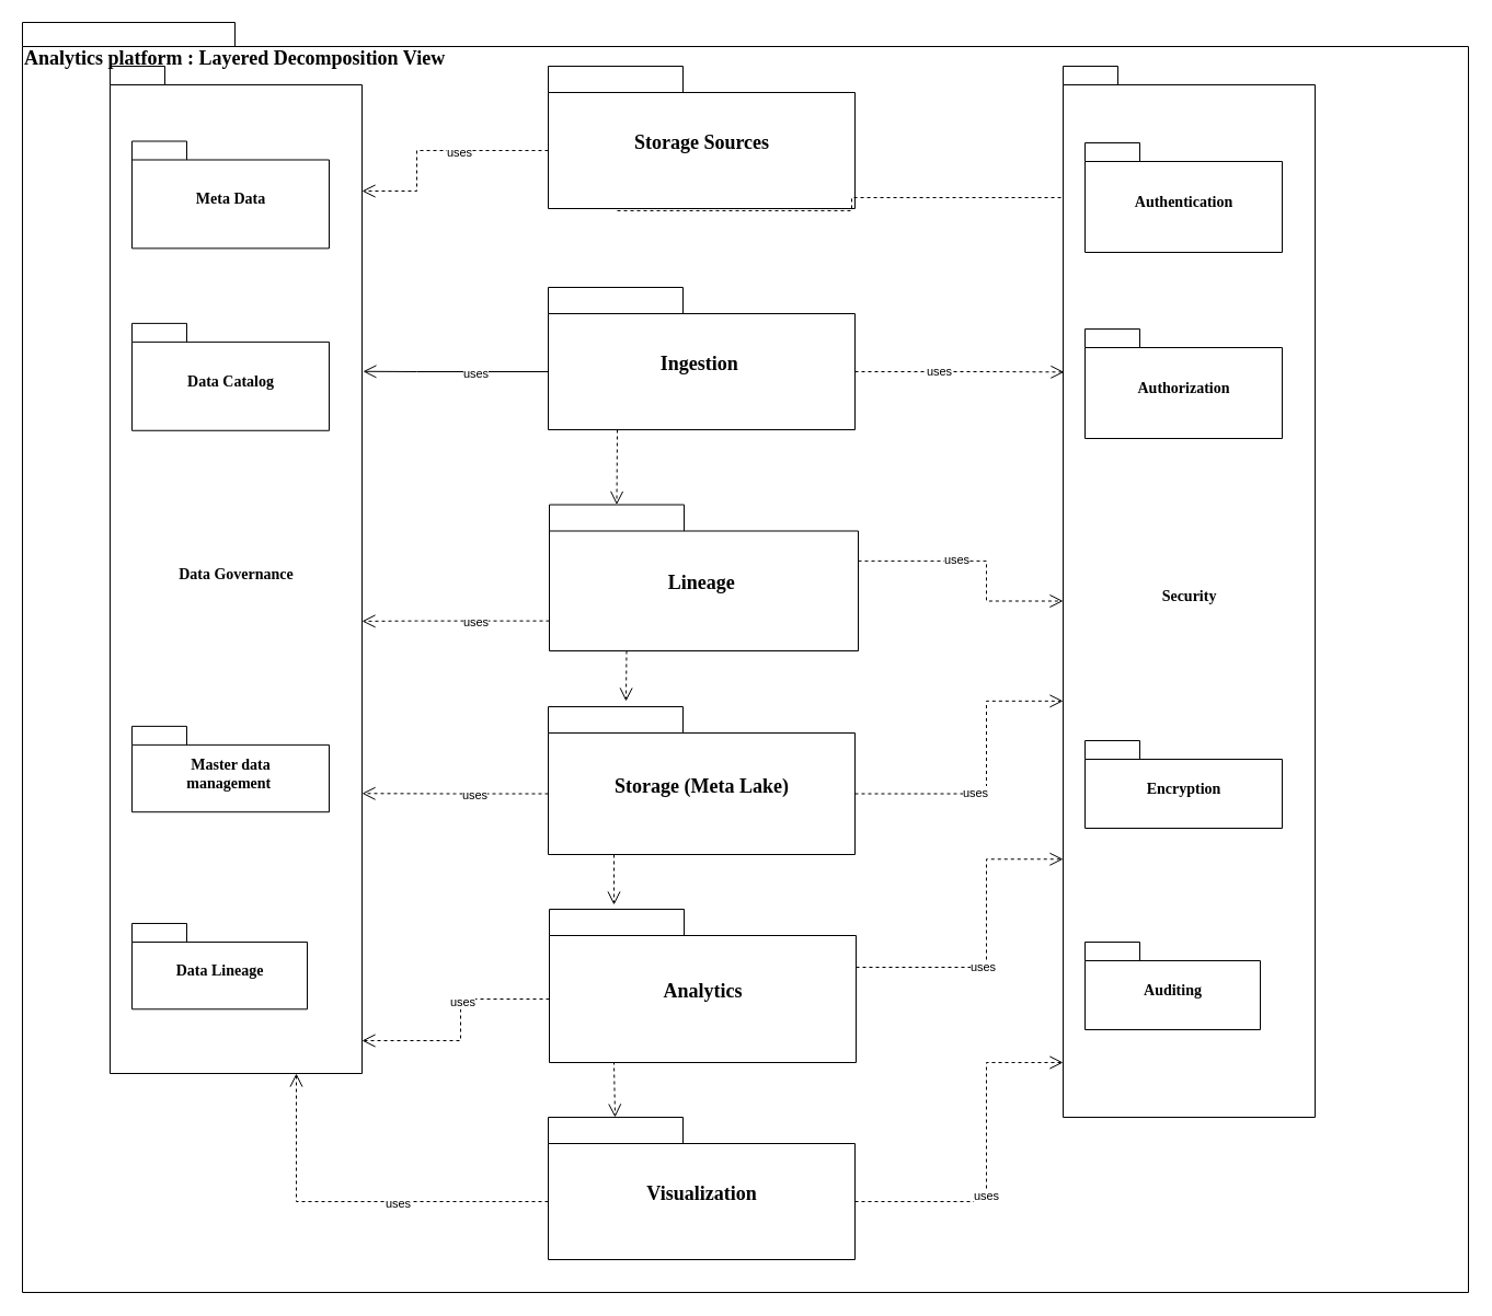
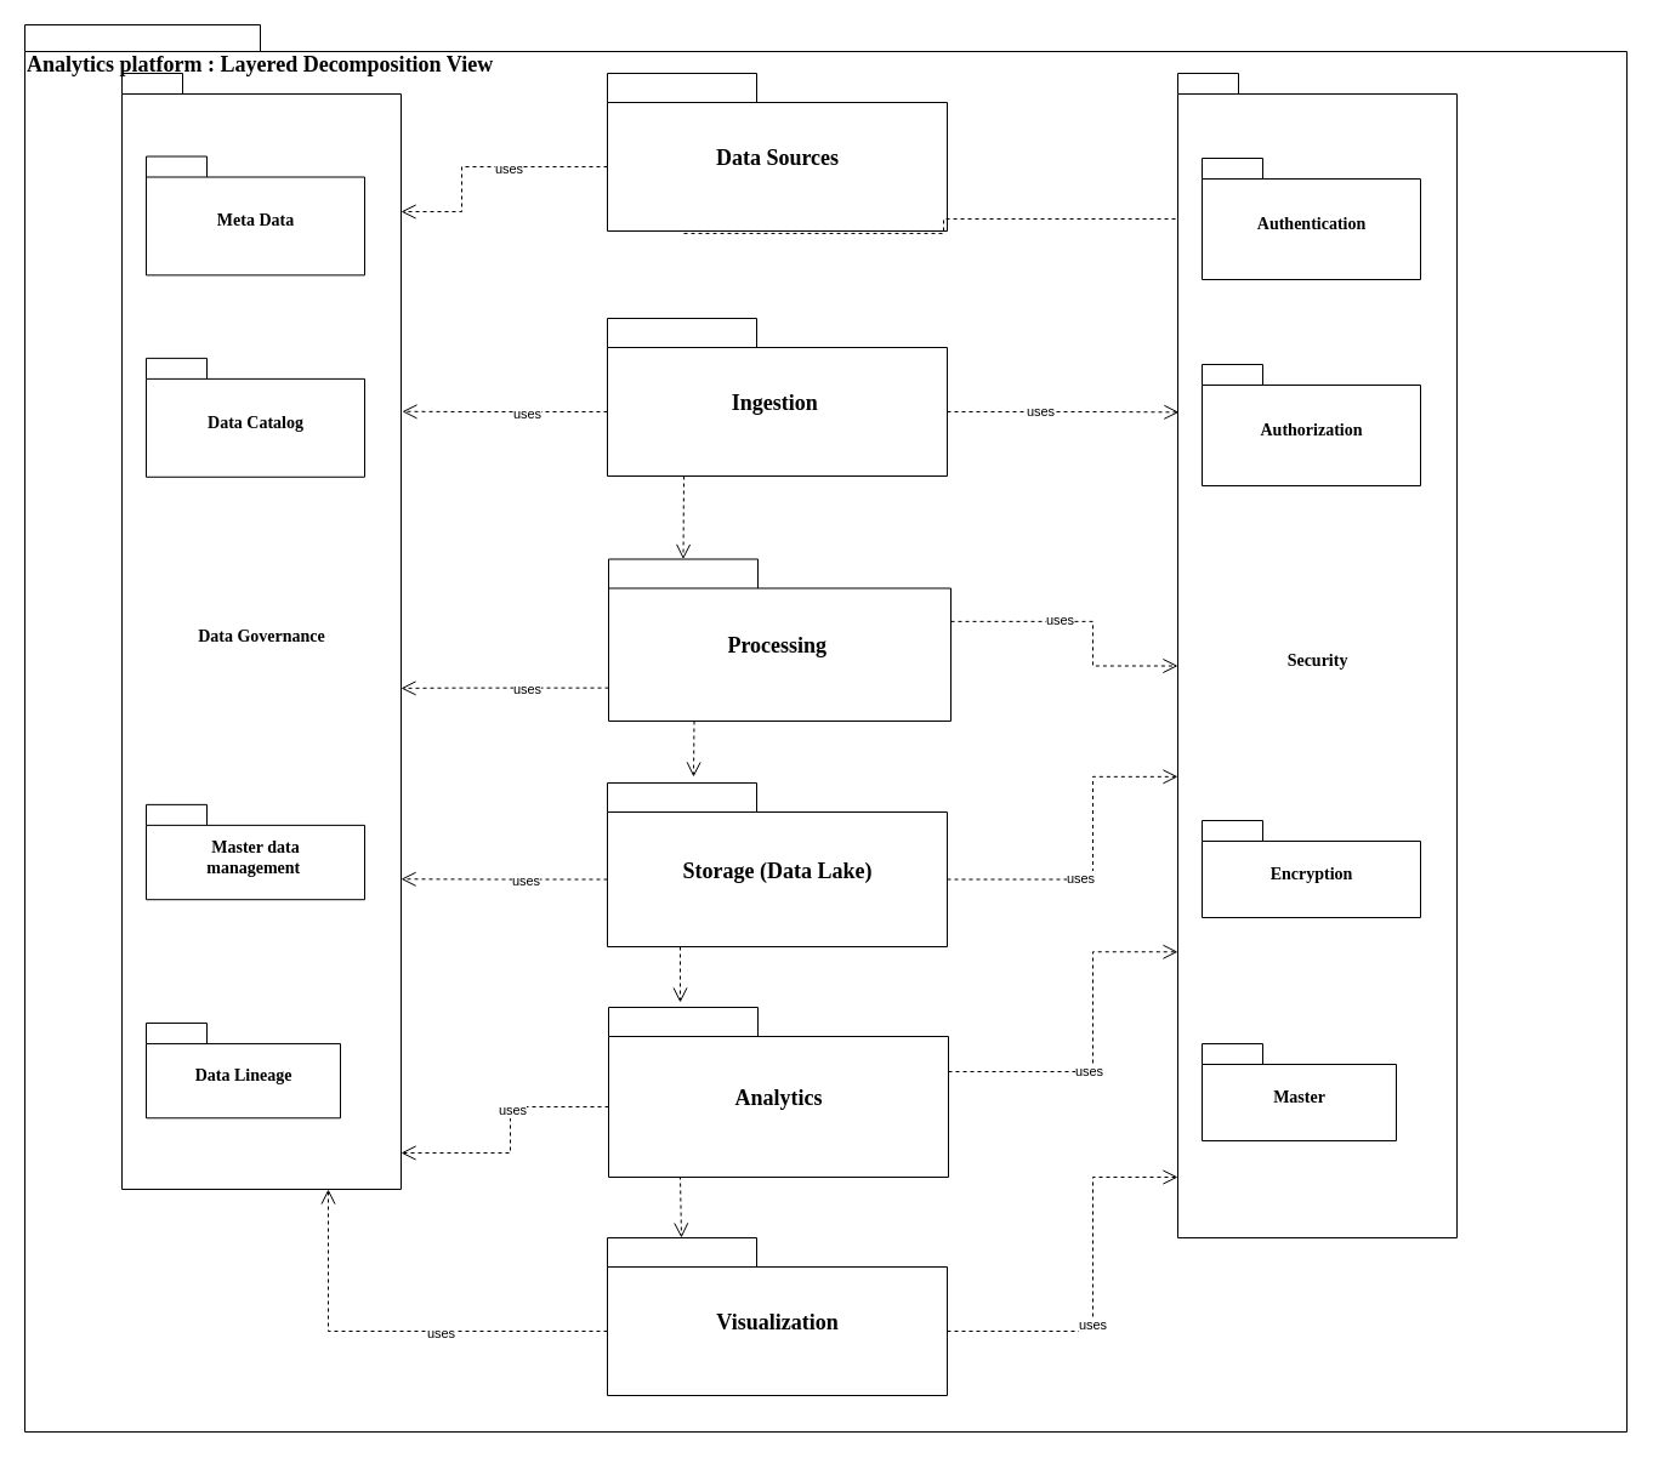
- <mxCell id="14" value="&lt;font style=&quot;font-size: 18px;&quot;&gt;Storage Sources&lt;/font&gt;" style="shape=folder;fontStyle=1;spacingTop=10;tabWidth=123;tabHeight=24;tabPosition=left;html=1;rounded=0;shadow=0;comic=0;labelBackgroundColor=none;strokeWidth=1;fontFamily=Verdana;fontSize=10;align=center;" parent="13" vertex="1"><mxGeometry width="280" height="130" as="geometry" /></mxCell>
+ <mxCell id="14" value="&lt;font style=&quot;font-size: 18px;&quot;&gt;Data Sources&lt;/font&gt;" style="shape=folder;fontStyle=1;spacingTop=10;tabWidth=123;tabHeight=24;tabPosition=left;html=1;rounded=0;shadow=0;comic=0;labelBackgroundColor=none;strokeWidth=1;fontFamily=Verdana;fontSize=10;align=center;" parent="13" vertex="1"><mxGeometry width="280" height="130" as="geometry" /></mxCell>
- <mxCell id="29" style="rounded=0;html=1;dashed=0;labelBackgroundColor=none;startFill=0;endArrow=open;endFill=0;endSize=10;fontFamily=Verdana;fontSize=10;edgeStyle=elbowEdgeStyle;exitX=0;exitY=0;exitDx=0;exitDy=77;exitPerimeter=0;entryX=1.004;entryY=0.303;entryDx=0;entryDy=0;entryPerimeter=0;" parent="1" source="16" edge="1" target="4"><mxGeometry relative="1" as="geometry"><mxPoint x="504" y="346.5" as="sourcePoint" /><mxPoint x="330" y="349" as="targetPoint" /><Array as="points"><mxPoint x="380" y="350" /></Array></mxGeometry></mxCell>
+ <mxCell id="29" style="rounded=0;html=1;dashed=1;labelBackgroundColor=none;startFill=0;endArrow=open;endFill=0;endSize=10;fontFamily=Verdana;fontSize=10;edgeStyle=elbowEdgeStyle;exitX=0;exitY=0;exitDx=0;exitDy=77;exitPerimeter=0;entryX=1.004;entryY=0.303;entryDx=0;entryDy=0;entryPerimeter=0;" parent="1" source="16" edge="1" target="4"><mxGeometry relative="1" as="geometry"><mxPoint x="504" y="346.5" as="sourcePoint" /><mxPoint x="330" y="349" as="targetPoint" /><Array as="points"><mxPoint x="380" y="350" /></Array></mxGeometry></mxCell>
- <mxCell id="18" value="&lt;font style=&quot;font-size: 18px;&quot;&gt;Lineage&amp;nbsp;&lt;/font&gt;" style="shape=folder;fontStyle=1;spacingTop=10;tabWidth=123;tabHeight=24;tabPosition=left;html=1;rounded=0;shadow=0;comic=0;labelBackgroundColor=none;strokeColor=#000000;strokeWidth=1;fillColor=#ffffff;fontFamily=Verdana;fontSize=10;fontColor=#000000;align=center;" parent="1" vertex="1"><mxGeometry x="501" y="460.5" width="282" height="133.5" as="geometry" /></mxCell>
+ <mxCell id="18" value="&lt;font style=&quot;font-size: 18px;&quot;&gt;Processing&amp;nbsp;&lt;/font&gt;" style="shape=folder;fontStyle=1;spacingTop=10;tabWidth=123;tabHeight=24;tabPosition=left;html=1;rounded=0;shadow=0;comic=0;labelBackgroundColor=none;strokeColor=#000000;strokeWidth=1;fillColor=#ffffff;fontFamily=Verdana;fontSize=10;fontColor=#000000;align=center;" parent="1" vertex="1"><mxGeometry x="501" y="460.5" width="282" height="133.5" as="geometry" /></mxCell>
- <mxCell id="19" value="&lt;font style=&quot;font-size: 18px;&quot;&gt;Storage (Meta Lake)&lt;/font&gt;" style="shape=folder;fontStyle=1;spacingTop=10;tabWidth=123;tabHeight=24;tabPosition=left;html=1;rounded=0;shadow=0;comic=0;labelBackgroundColor=none;strokeWidth=1;fontFamily=Verdana;fontSize=10;align=center;" parent="1" vertex="1"><mxGeometry x="500" y="645" width="280" height="135" as="geometry" /></mxCell>
+ <mxCell id="19" value="&lt;font style=&quot;font-size: 18px;&quot;&gt;Storage (Data Lake)&lt;/font&gt;" style="shape=folder;fontStyle=1;spacingTop=10;tabWidth=123;tabHeight=24;tabPosition=left;html=1;rounded=0;shadow=0;comic=0;labelBackgroundColor=none;strokeWidth=1;fontFamily=Verdana;fontSize=10;align=center;" parent="1" vertex="1"><mxGeometry x="500" y="645" width="280" height="135" as="geometry" /></mxCell>
- <mxCell id="38" value="&lt;font style=&quot;font-size: 14px;&quot;&gt;Auditing&lt;/font&gt;" style="shape=folder;fontStyle=1;spacingTop=10;tabWidth=50;tabHeight=17;tabPosition=left;html=1;rounded=0;shadow=0;comic=0;labelBackgroundColor=none;strokeWidth=1;fontFamily=Verdana;fontSize=10;align=center;" parent="37" vertex="1"><mxGeometry width="160" height="80" as="geometry" /></mxCell>
+ <mxCell id="38" value="&lt;font style=&quot;font-size: 14px;&quot;&gt;Master&lt;/font&gt;" style="shape=folder;fontStyle=1;spacingTop=10;tabWidth=50;tabHeight=17;tabPosition=left;html=1;rounded=0;shadow=0;comic=0;labelBackgroundColor=none;strokeWidth=1;fontFamily=Verdana;fontSize=10;align=center;" parent="37" vertex="1"><mxGeometry width="160" height="80" as="geometry" /></mxCell>
